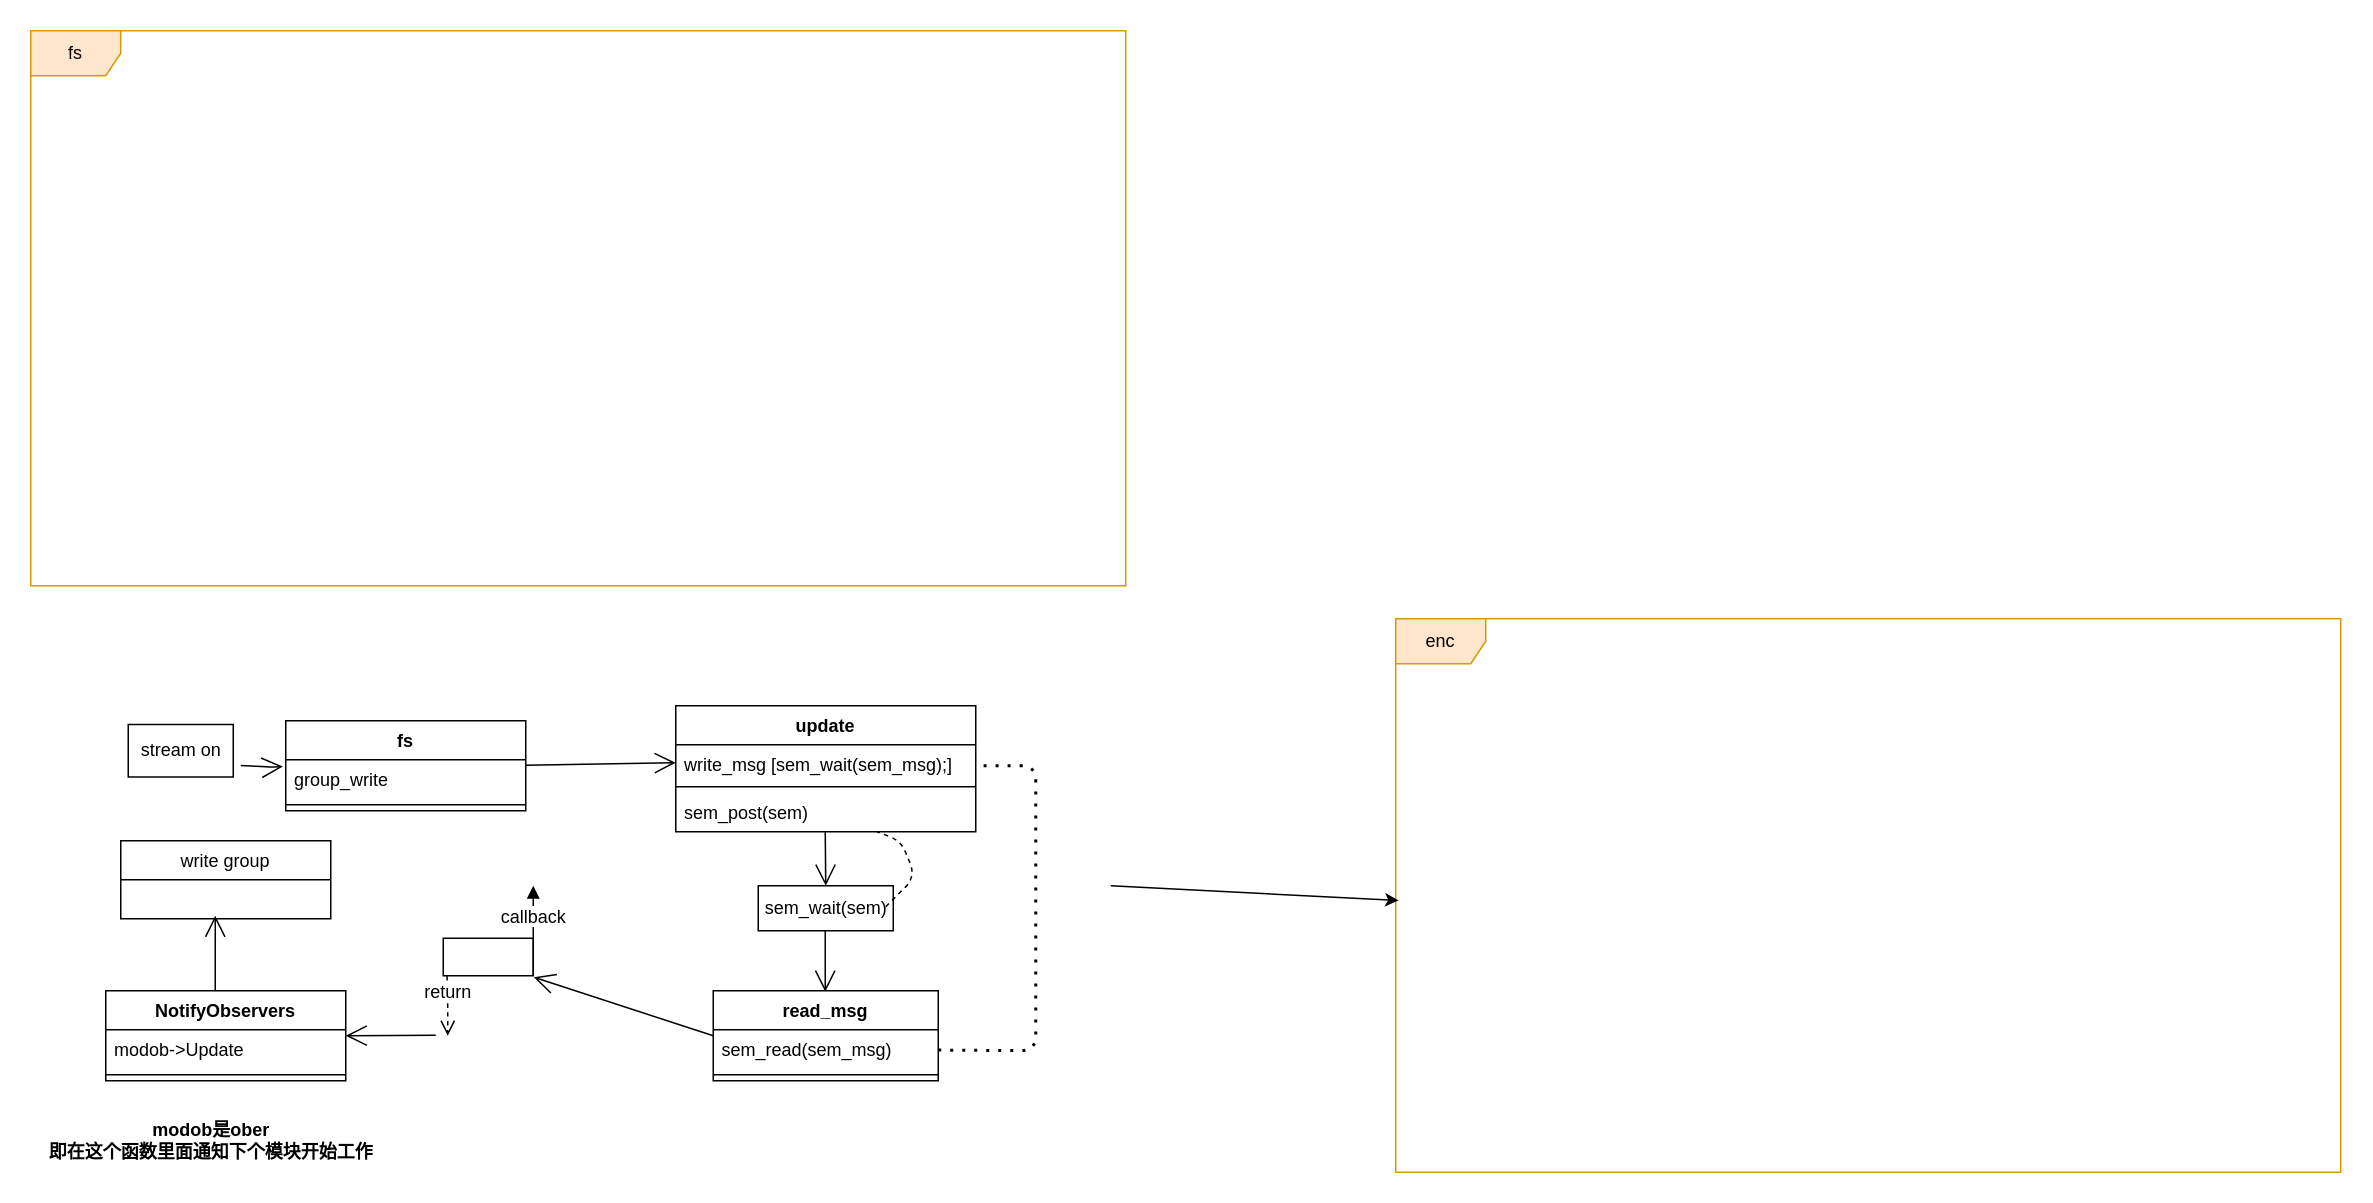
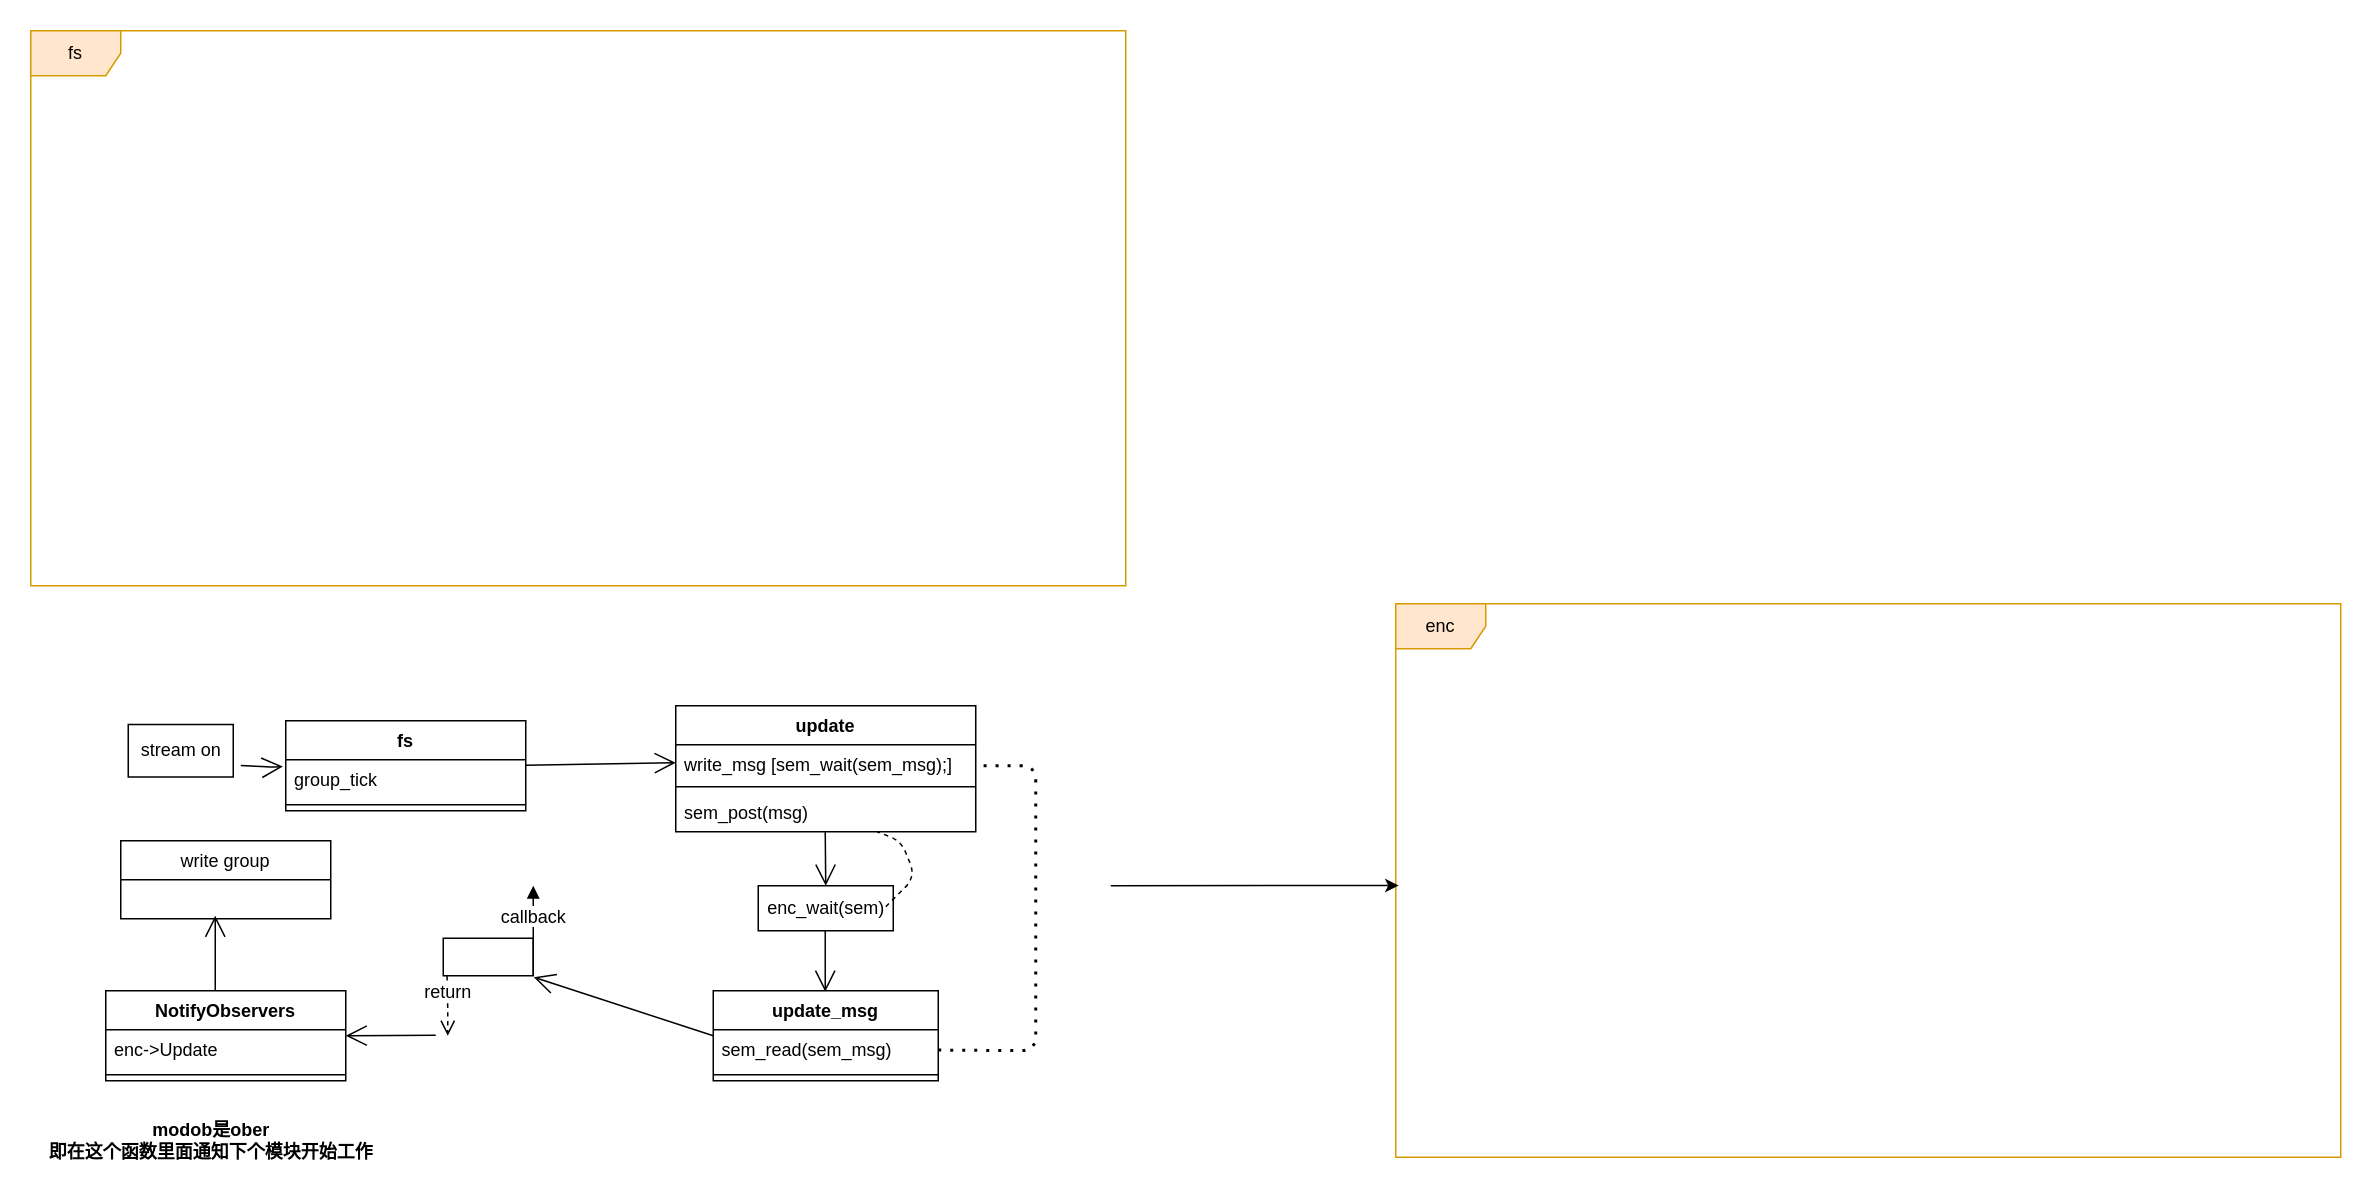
- <mxCell id="7" value="group_write" style="text;strokeColor=none;fillColor=none;align=left;verticalAlign=top;spacingLeft=4;spacingRight=4;overflow=hidden;rotatable=0;points=[[0,0.5],[1,0.5]];portConstraint=eastwest;" parent="5" vertex="1"><mxGeometry y="26" width="160" height="26" as="geometry" /></mxCell>
+ <mxCell id="7" value="group_tick" style="text;strokeColor=none;fillColor=none;align=left;verticalAlign=top;spacingLeft=4;spacingRight=4;overflow=hidden;rotatable=0;points=[[0,0.5],[1,0.5]];portConstraint=eastwest;" parent="5" vertex="1"><mxGeometry y="26" width="160" height="26" as="geometry" /></mxCell>
- <mxCell id="12" value="sem_post(sem)" style="text;strokeColor=none;fillColor=none;align=left;verticalAlign=top;spacingLeft=4;spacingRight=4;overflow=hidden;rotatable=0;points=[[0,0.5],[1,0.5]];portConstraint=eastwest;" parent="9" vertex="1"><mxGeometry y="58" width="200" height="26" as="geometry" /></mxCell>
+ <mxCell id="12" value="sem_post(msg)" style="text;strokeColor=none;fillColor=none;align=left;verticalAlign=top;spacingLeft=4;spacingRight=4;overflow=hidden;rotatable=0;points=[[0,0.5],[1,0.5]];portConstraint=eastwest;" parent="9" vertex="1"><mxGeometry y="58" width="200" height="26" as="geometry" /></mxCell>
- <mxCell id="3" value="&lt;font style=&quot;vertical-align: inherit&quot;&gt;&lt;font style=&quot;vertical-align: inherit&quot;&gt;enc&lt;/font&gt;&lt;/font&gt;" style="shape=umlFrame;whiteSpace=wrap;html=1;fillColor=#ffe6cc;strokeColor=#d79b00;" parent="1" vertex="1"><mxGeometry x="930" y="412" width="630" height="369" as="geometry" /></mxCell>
+ <mxCell id="3" value="&lt;font style=&quot;vertical-align: inherit&quot;&gt;&lt;font style=&quot;vertical-align: inherit&quot;&gt;enc&lt;/font&gt;&lt;/font&gt;" style="shape=umlFrame;whiteSpace=wrap;html=1;fillColor=#ffe6cc;strokeColor=#d79b00;" parent="1" vertex="1"><mxGeometry x="930" y="402" width="630" height="369" as="geometry" /></mxCell>
- <mxCell id="4" value="sem_wait(sem)" style="html=1;" parent="1" vertex="1"><mxGeometry x="505" y="590" width="90" height="30" as="geometry" /></mxCell>
+ <mxCell id="4" value="enc_wait(sem)" style="html=1;" parent="1" vertex="1"><mxGeometry x="505" y="590" width="90" height="30" as="geometry" /></mxCell>
- <mxCell id="15" value="read_msg" style="swimlane;fontStyle=1;align=center;verticalAlign=top;childLayout=stackLayout;horizontal=1;startSize=26;horizontalStack=0;resizeParent=1;resizeParentMax=0;resizeLast=0;collapsible=1;marginBottom=0;" parent="1" vertex="1"><mxGeometry x="475" y="660" width="150" height="60" as="geometry" /></mxCell>
+ <mxCell id="15" value="update_msg" style="swimlane;fontStyle=1;align=center;verticalAlign=top;childLayout=stackLayout;horizontal=1;startSize=26;horizontalStack=0;resizeParent=1;resizeParentMax=0;resizeLast=0;collapsible=1;marginBottom=0;" parent="1" vertex="1"><mxGeometry x="475" y="660" width="150" height="60" as="geometry" /></mxCell>
- <mxCell id="20" value="modob-&gt;Update" style="text;strokeColor=none;fillColor=none;align=left;verticalAlign=top;spacingLeft=4;spacingRight=4;overflow=hidden;rotatable=0;points=[[0,0.5],[1,0.5]];portConstraint=eastwest;" parent="19" vertex="1"><mxGeometry y="26" width="160" height="26" as="geometry" /></mxCell>
+ <mxCell id="20" value="enc-&gt;Update" style="text;strokeColor=none;fillColor=none;align=left;verticalAlign=top;spacingLeft=4;spacingRight=4;overflow=hidden;rotatable=0;points=[[0,0.5],[1,0.5]];portConstraint=eastwest;" parent="19" vertex="1"><mxGeometry y="26" width="160" height="26" as="geometry" /></mxCell>
